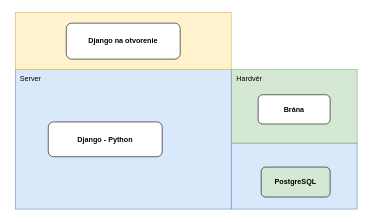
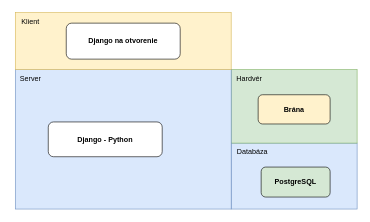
+ <mxCell id="7" value="Klient" style="text;html=1;align=center;verticalAlign=middle;resizable=0;points=[];autosize=1;strokeColor=none;fillColor=none;" vertex="1" parent="1"><mxGeometry x="25" y="20.5" width="50" height="30" as="geometry" /></mxCell>
- <mxCell id="10" value="&lt;b&gt;Brána&lt;/b&gt;" style="rounded=1;whiteSpace=wrap;html=1;" vertex="1" parent="1"><mxGeometry x="430" y="157.38" width="120" height="48.75" as="geometry" /></mxCell>
+ <mxCell id="10" value="&lt;b&gt;Brána&lt;/b&gt;" style="rounded=1;whiteSpace=wrap;html=1;fillColor=#fff2cc;" vertex="1" parent="1"><mxGeometry x="430" y="157.38" width="120" height="48.75" as="geometry" /></mxCell>
+ <mxCell id="12" value="Databáza" style="text;html=1;align=center;verticalAlign=middle;resizable=0;points=[];autosize=1;strokeColor=none;fillColor=none;" vertex="1" parent="1"><mxGeometry x="385" y="238" width="70" height="30" as="geometry" /></mxCell>
